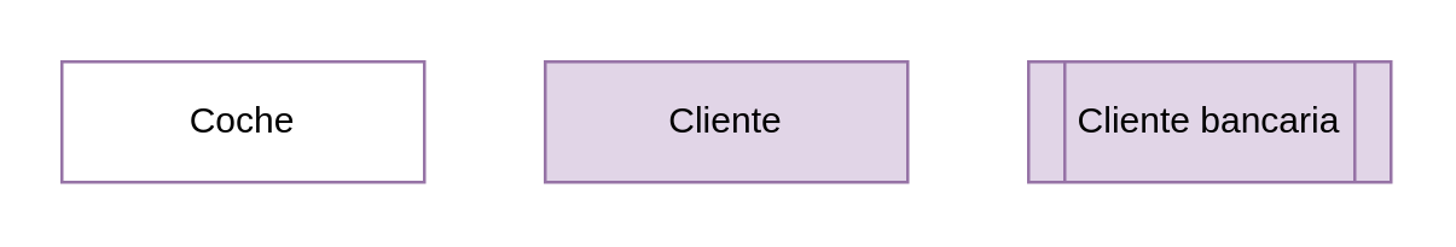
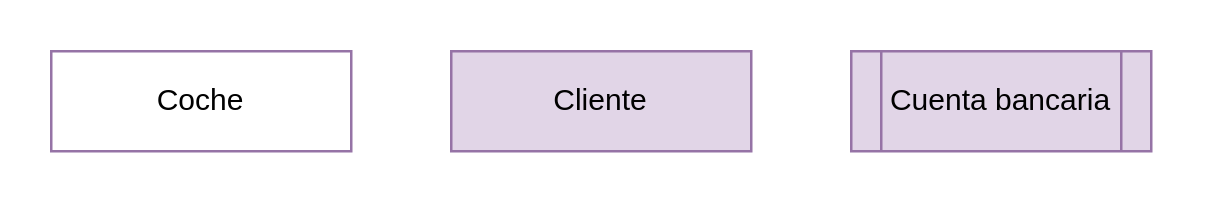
- <mxCell id="3" value="Cliente bancaria" style="shape=process;whiteSpace=wrap;html=1;backgroundOutline=1;fillColor=#e1d5e7;strokeColor=#9673a6;rounded=0;" parent="1" vertex="1"><mxGeometry x="340" y="20" width="120" height="40" as="geometry" /></mxCell>
+ <mxCell id="3" value="Cuenta bancaria" style="shape=process;whiteSpace=wrap;html=1;backgroundOutline=1;fillColor=#e1d5e7;strokeColor=#9673a6;rounded=0;" parent="1" vertex="1"><mxGeometry x="340" y="20" width="120" height="40" as="geometry" /></mxCell>
